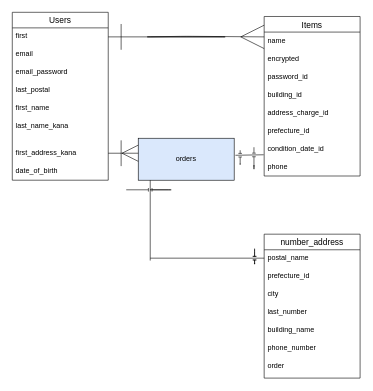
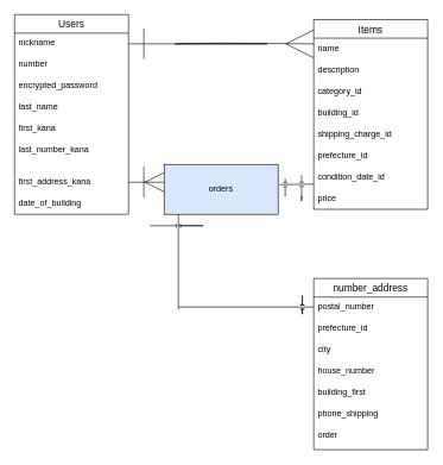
- <mxCell id="3" value="first" style="text;strokeColor=none;fillColor=none;spacingLeft=4;spacingRight=4;overflow=hidden;rotatable=0;points=[[0,0.5],[1,0.5]];portConstraint=eastwest;fontSize=12;" vertex="1" parent="2"><mxGeometry y="26" width="160" height="30" as="geometry" /></mxCell>
+ <mxCell id="3" value="nickname" style="text;strokeColor=none;fillColor=none;spacingLeft=4;spacingRight=4;overflow=hidden;rotatable=0;points=[[0,0.5],[1,0.5]];portConstraint=eastwest;fontSize=12;" vertex="1" parent="2"><mxGeometry y="26" width="160" height="30" as="geometry" /></mxCell>
- <mxCell id="4" value="email" style="text;strokeColor=none;fillColor=none;spacingLeft=4;spacingRight=4;overflow=hidden;rotatable=0;points=[[0,0.5],[1,0.5]];portConstraint=eastwest;fontSize=12;" vertex="1" parent="2"><mxGeometry y="56" width="160" height="30" as="geometry" /></mxCell>
+ <mxCell id="4" value="number" style="text;strokeColor=none;fillColor=none;spacingLeft=4;spacingRight=4;overflow=hidden;rotatable=0;points=[[0,0.5],[1,0.5]];portConstraint=eastwest;fontSize=12;" vertex="1" parent="2"><mxGeometry y="56" width="160" height="30" as="geometry" /></mxCell>
- <mxCell id="13" value="encrypted" style="text;strokeColor=none;fillColor=none;spacingLeft=4;spacingRight=4;overflow=hidden;rotatable=0;points=[[0,0.5],[1,0.5]];portConstraint=eastwest;fontSize=12;" vertex="1" parent="11"><mxGeometry y="56" width="160" height="30" as="geometry" /></mxCell>
+ <mxCell id="13" value="description" style="text;strokeColor=none;fillColor=none;spacingLeft=4;spacingRight=4;overflow=hidden;rotatable=0;points=[[0,0.5],[1,0.5]];portConstraint=eastwest;fontSize=12;" vertex="1" parent="11"><mxGeometry y="56" width="160" height="30" as="geometry" /></mxCell>
- <mxCell id="5" value="email_password" style="text;strokeColor=none;fillColor=none;spacingLeft=4;spacingRight=4;overflow=hidden;rotatable=0;points=[[0,0.5],[1,0.5]];portConstraint=eastwest;fontSize=12;" vertex="1" parent="2"><mxGeometry y="86" width="160" height="30" as="geometry" /></mxCell>
+ <mxCell id="5" value="encrypted_password" style="text;strokeColor=none;fillColor=none;spacingLeft=4;spacingRight=4;overflow=hidden;rotatable=0;points=[[0,0.5],[1,0.5]];portConstraint=eastwest;fontSize=12;" vertex="1" parent="2"><mxGeometry y="86" width="160" height="30" as="geometry" /></mxCell>
- <mxCell id="14" value="password_id" style="text;strokeColor=none;fillColor=none;spacingLeft=4;spacingRight=4;overflow=hidden;rotatable=0;points=[[0,0.5],[1,0.5]];portConstraint=eastwest;fontSize=12;" vertex="1" parent="11"><mxGeometry y="86" width="160" height="30" as="geometry" /></mxCell>
+ <mxCell id="14" value="category_id" style="text;strokeColor=none;fillColor=none;spacingLeft=4;spacingRight=4;overflow=hidden;rotatable=0;points=[[0,0.5],[1,0.5]];portConstraint=eastwest;fontSize=12;" vertex="1" parent="11"><mxGeometry y="86" width="160" height="30" as="geometry" /></mxCell>
- <mxCell id="6" value="last_postal" style="text;strokeColor=none;fillColor=none;spacingLeft=4;spacingRight=4;overflow=hidden;rotatable=0;points=[[0,0.5],[1,0.5]];portConstraint=eastwest;fontSize=12;" vertex="1" parent="2"><mxGeometry y="116" width="160" height="30" as="geometry" /></mxCell>
+ <mxCell id="6" value="last_name" style="text;strokeColor=none;fillColor=none;spacingLeft=4;spacingRight=4;overflow=hidden;rotatable=0;points=[[0,0.5],[1,0.5]];portConstraint=eastwest;fontSize=12;" vertex="1" parent="2"><mxGeometry y="116" width="160" height="30" as="geometry" /></mxCell>
- <mxCell id="7" value="first_name" style="text;strokeColor=none;fillColor=none;spacingLeft=4;spacingRight=4;overflow=hidden;rotatable=0;points=[[0,0.5],[1,0.5]];portConstraint=eastwest;fontSize=12;" vertex="1" parent="2"><mxGeometry y="146" width="160" height="30" as="geometry" /></mxCell>
+ <mxCell id="7" value="first_kana" style="text;strokeColor=none;fillColor=none;spacingLeft=4;spacingRight=4;overflow=hidden;rotatable=0;points=[[0,0.5],[1,0.5]];portConstraint=eastwest;fontSize=12;" vertex="1" parent="2"><mxGeometry y="146" width="160" height="30" as="geometry" /></mxCell>
- <mxCell id="16" value="address_charge_id" style="text;strokeColor=none;fillColor=none;spacingLeft=4;spacingRight=4;overflow=hidden;rotatable=0;points=[[0,0.5],[1,0.5]];portConstraint=eastwest;fontSize=12;" vertex="1" parent="11"><mxGeometry y="146" width="160" height="30" as="geometry" /></mxCell>
+ <mxCell id="16" value="shipping_charge_id" style="text;strokeColor=none;fillColor=none;spacingLeft=4;spacingRight=4;overflow=hidden;rotatable=0;points=[[0,0.5],[1,0.5]];portConstraint=eastwest;fontSize=12;" vertex="1" parent="11"><mxGeometry y="146" width="160" height="30" as="geometry" /></mxCell>
- <mxCell id="8" value="last_name_kana" style="text;strokeColor=none;fillColor=none;spacingLeft=4;spacingRight=4;overflow=hidden;rotatable=0;points=[[0,0.5],[1,0.5]];portConstraint=eastwest;fontSize=12;" vertex="1" parent="2"><mxGeometry y="176" width="160" height="44" as="geometry" /></mxCell>
+ <mxCell id="8" value="last_number_kana" style="text;strokeColor=none;fillColor=none;spacingLeft=4;spacingRight=4;overflow=hidden;rotatable=0;points=[[0,0.5],[1,0.5]];portConstraint=eastwest;fontSize=12;" vertex="1" parent="2"><mxGeometry y="176" width="160" height="44" as="geometry" /></mxCell>
- <mxCell id="19" value="phone" style="text;strokeColor=none;fillColor=none;spacingLeft=4;spacingRight=4;overflow=hidden;rotatable=0;points=[[0,0.5],[1,0.5]];portConstraint=eastwest;fontSize=12;" vertex="1" parent="11"><mxGeometry y="236" width="160" height="30" as="geometry" /></mxCell>
+ <mxCell id="19" value="price" style="text;strokeColor=none;fillColor=none;spacingLeft=4;spacingRight=4;overflow=hidden;rotatable=0;points=[[0,0.5],[1,0.5]];portConstraint=eastwest;fontSize=12;" vertex="1" parent="11"><mxGeometry y="236" width="160" height="30" as="geometry" /></mxCell>
- <mxCell id="10" value="date_of_birth" style="text;strokeColor=none;fillColor=none;spacingLeft=4;spacingRight=4;overflow=hidden;rotatable=0;points=[[0,0.5],[1,0.5]];portConstraint=eastwest;fontSize=12;" vertex="1" parent="2"><mxGeometry y="250" width="160" height="30" as="geometry" /></mxCell>
+ <mxCell id="10" value="date_of_building" style="text;strokeColor=none;fillColor=none;spacingLeft=4;spacingRight=4;overflow=hidden;rotatable=0;points=[[0,0.5],[1,0.5]];portConstraint=eastwest;fontSize=12;" vertex="1" parent="2"><mxGeometry y="250" width="160" height="30" as="geometry" /></mxCell>
- <mxCell id="31" value="postal_name" style="text;strokeColor=none;fillColor=none;spacingLeft=4;spacingRight=4;overflow=hidden;rotatable=0;points=[[0,0.5],[1,0.5]];portConstraint=eastwest;fontSize=12;" vertex="1" parent="30"><mxGeometry y="26" width="160" height="30" as="geometry" /></mxCell>
+ <mxCell id="31" value="postal_number" style="text;strokeColor=none;fillColor=none;spacingLeft=4;spacingRight=4;overflow=hidden;rotatable=0;points=[[0,0.5],[1,0.5]];portConstraint=eastwest;fontSize=12;" vertex="1" parent="30"><mxGeometry y="26" width="160" height="30" as="geometry" /></mxCell>
- <mxCell id="34" value="last_number" style="text;strokeColor=none;fillColor=none;spacingLeft=4;spacingRight=4;overflow=hidden;rotatable=0;points=[[0,0.5],[1,0.5]];portConstraint=eastwest;fontSize=12;" vertex="1" parent="30"><mxGeometry y="116" width="160" height="30" as="geometry" /></mxCell>
+ <mxCell id="34" value="house_number" style="text;strokeColor=none;fillColor=none;spacingLeft=4;spacingRight=4;overflow=hidden;rotatable=0;points=[[0,0.5],[1,0.5]];portConstraint=eastwest;fontSize=12;" vertex="1" parent="30"><mxGeometry y="116" width="160" height="30" as="geometry" /></mxCell>
- <mxCell id="35" value="building_name" style="text;strokeColor=none;fillColor=none;spacingLeft=4;spacingRight=4;overflow=hidden;rotatable=0;points=[[0,0.5],[1,0.5]];portConstraint=eastwest;fontSize=12;" vertex="1" parent="30"><mxGeometry y="146" width="160" height="30" as="geometry" /></mxCell>
+ <mxCell id="35" value="building_first" style="text;strokeColor=none;fillColor=none;spacingLeft=4;spacingRight=4;overflow=hidden;rotatable=0;points=[[0,0.5],[1,0.5]];portConstraint=eastwest;fontSize=12;" vertex="1" parent="30"><mxGeometry y="146" width="160" height="30" as="geometry" /></mxCell>
- <mxCell id="36" value="phone_number" style="text;strokeColor=none;fillColor=none;spacingLeft=4;spacingRight=4;overflow=hidden;rotatable=0;points=[[0,0.5],[1,0.5]];portConstraint=eastwest;fontSize=12;" vertex="1" parent="30"><mxGeometry y="176" width="160" height="30" as="geometry" /></mxCell>
+ <mxCell id="36" value="phone_shipping" style="text;strokeColor=none;fillColor=none;spacingLeft=4;spacingRight=4;overflow=hidden;rotatable=0;points=[[0,0.5],[1,0.5]];portConstraint=eastwest;fontSize=12;" vertex="1" parent="30"><mxGeometry y="176" width="160" height="30" as="geometry" /></mxCell>
